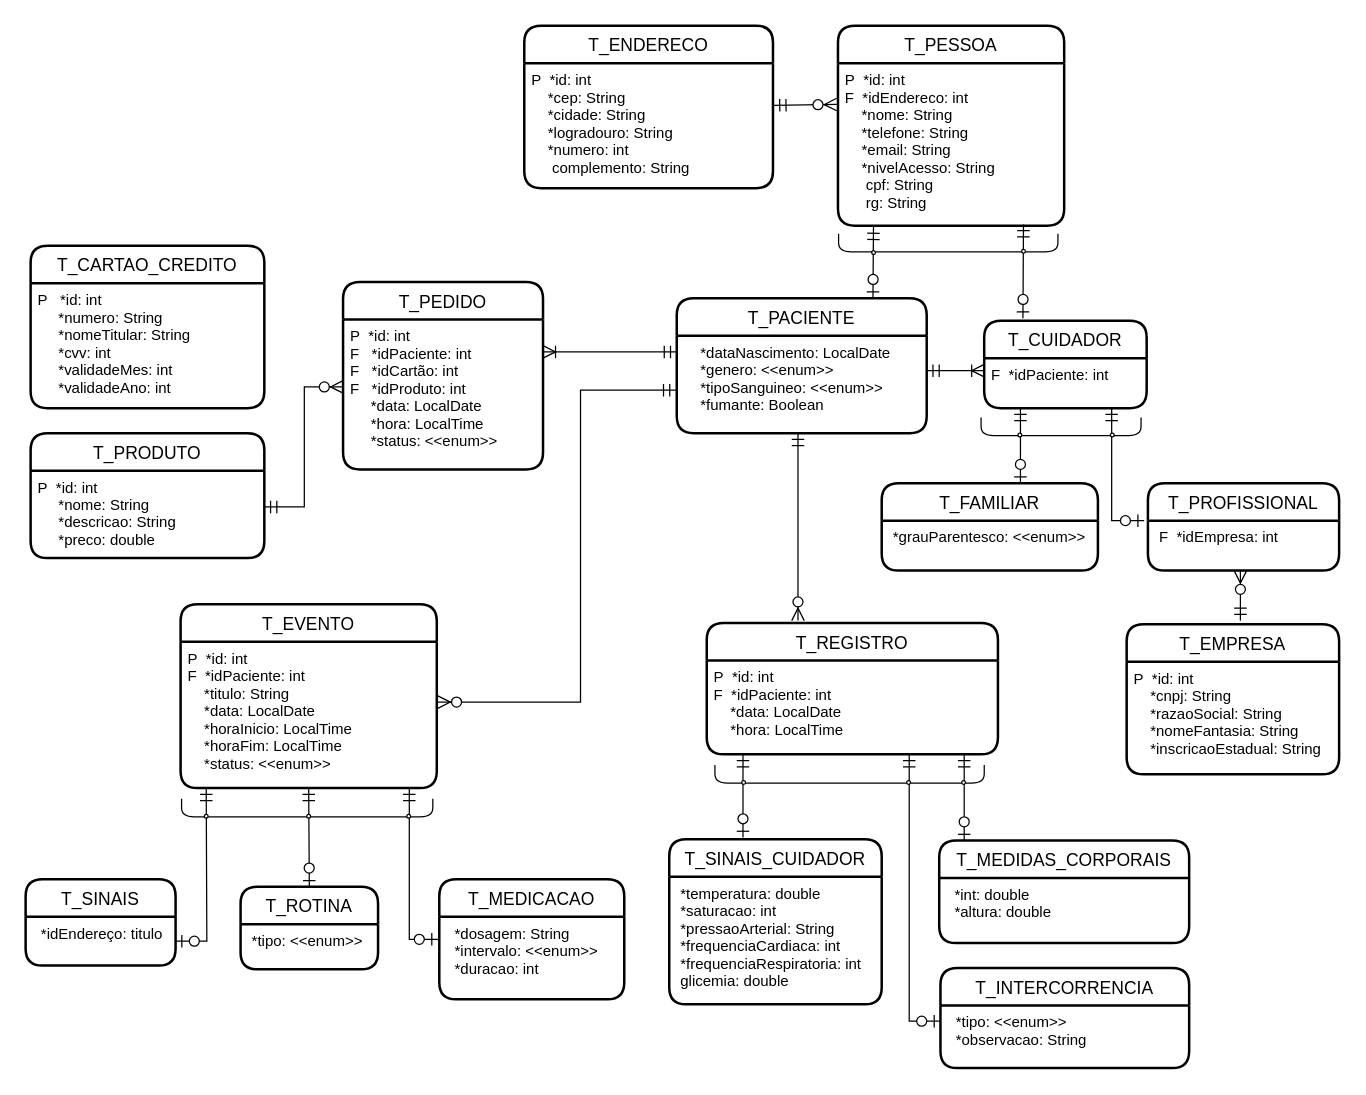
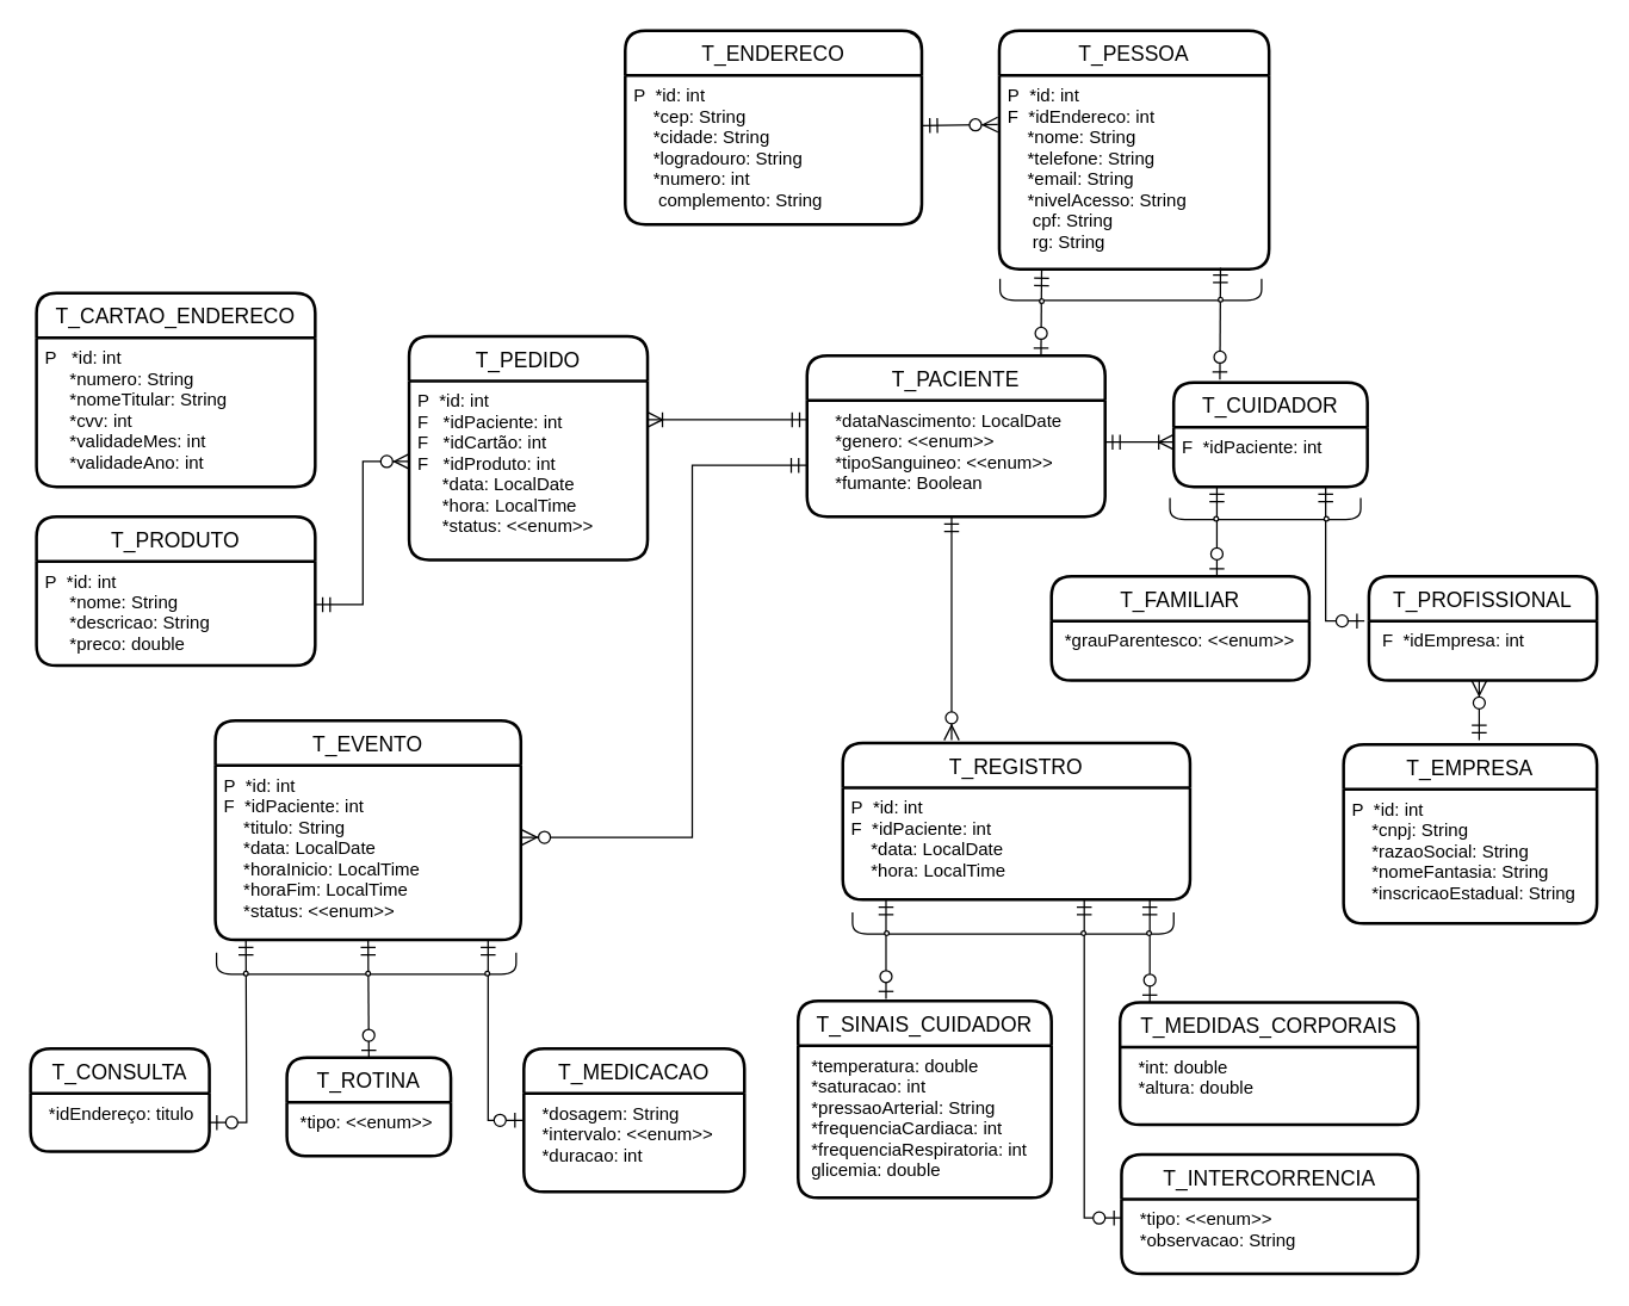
- <mxCell id="31" value="T_CARTAO_CREDITO" style="swimlane;childLayout=stackLayout;horizontal=1;startSize=30;horizontalStack=0;rounded=1;fontSize=14;fontStyle=0;strokeWidth=2;resizeParent=0;resizeLast=1;shadow=0;dashed=0;align=center;" parent="1" vertex="1"><mxGeometry x="24" y="196" width="187" height="130" as="geometry" /></mxCell>
+ <mxCell id="31" value="T_CARTAO_ENDERECO" style="swimlane;childLayout=stackLayout;horizontal=1;startSize=30;horizontalStack=0;rounded=1;fontSize=14;fontStyle=0;strokeWidth=2;resizeParent=0;resizeLast=1;shadow=0;dashed=0;align=center;" parent="1" vertex="1"><mxGeometry x="24" y="196" width="187" height="130" as="geometry" /></mxCell>
- <mxCell id="25" value="T_SINAIS" style="swimlane;childLayout=stackLayout;horizontal=1;startSize=30;horizontalStack=0;rounded=1;fontSize=14;fontStyle=0;strokeWidth=2;resizeParent=0;resizeLast=1;shadow=0;dashed=0;align=center;" parent="1" vertex="1"><mxGeometry x="20" y="703" width="120" height="69" as="geometry"><mxRectangle x="390" y="695" width="130" height="30" as="alternateBounds" /></mxGeometry></mxCell>
+ <mxCell id="25" value="T_CONSULTA" style="swimlane;childLayout=stackLayout;horizontal=1;startSize=30;horizontalStack=0;rounded=1;fontSize=14;fontStyle=0;strokeWidth=2;resizeParent=0;resizeLast=1;shadow=0;dashed=0;align=center;" parent="1" vertex="1"><mxGeometry x="20" y="703" width="120" height="69" as="geometry"><mxRectangle x="390" y="695" width="130" height="30" as="alternateBounds" /></mxGeometry></mxCell>
